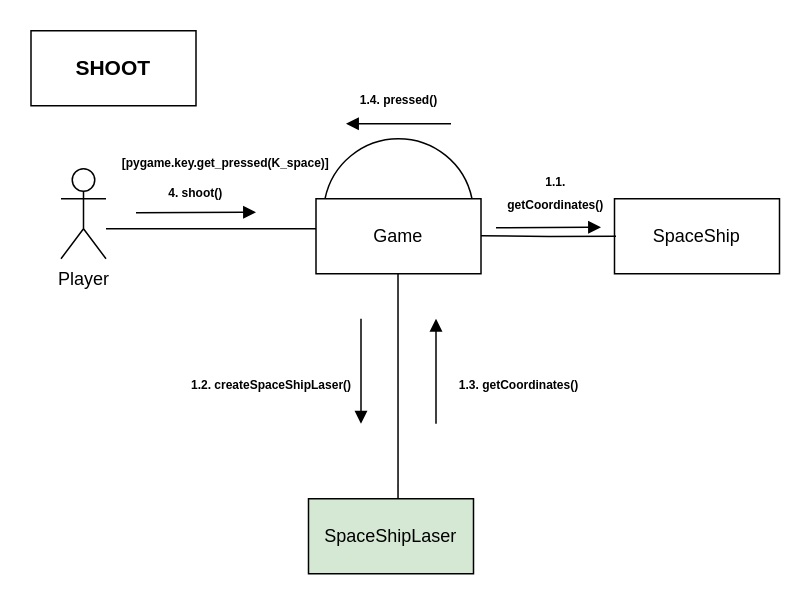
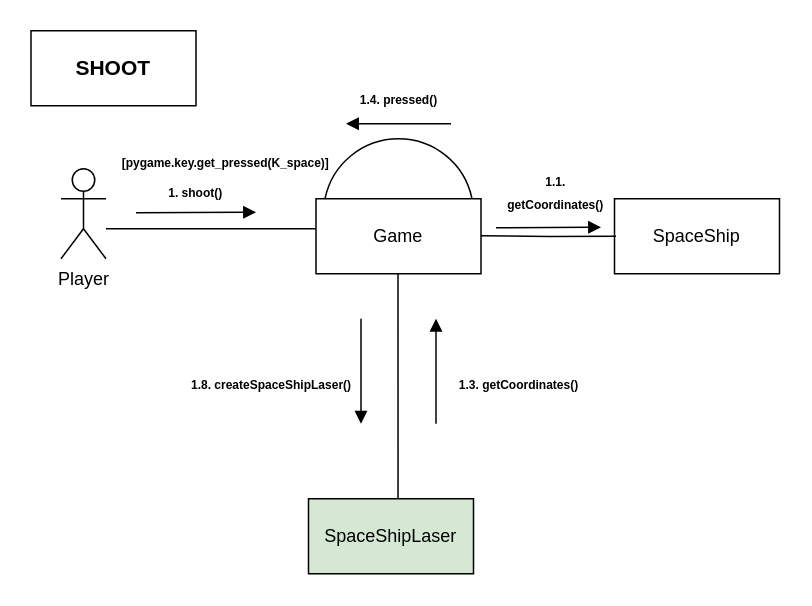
- <mxCell id="7" value="&lt;font style=&quot;font-size: 8px;&quot;&gt;&lt;b&gt;4. shoot()&lt;/b&gt;&lt;/font&gt;" style="text;html=1;strokeColor=none;fillColor=none;align=center;verticalAlign=middle;whiteSpace=wrap;rounded=0;" vertex="1" parent="1"><mxGeometry x="100" y="112" width="60" height="30" as="geometry" /></mxCell>
+ <mxCell id="7" value="&lt;font style=&quot;font-size: 8px;&quot;&gt;&lt;b&gt;1. shoot()&lt;/b&gt;&lt;/font&gt;" style="text;html=1;strokeColor=none;fillColor=none;align=center;verticalAlign=middle;whiteSpace=wrap;rounded=0;" vertex="1" parent="1"><mxGeometry x="100" y="112" width="60" height="30" as="geometry" /></mxCell>
- <mxCell id="19" value="&lt;font style=&quot;font-size: 8px;&quot;&gt;&lt;b&gt;1.2. createSpaceShipLaser()&lt;/b&gt;&lt;/font&gt;" style="text;html=1;align=center;verticalAlign=middle;resizable=0;points=[];autosize=1;strokeColor=none;fillColor=none;" vertex="1" parent="1"><mxGeometry x="115" y="240" width="130" height="30" as="geometry" /></mxCell>
+ <mxCell id="19" value="&lt;font style=&quot;font-size: 8px;&quot;&gt;&lt;b&gt;1.8. createSpaceShipLaser()&lt;/b&gt;&lt;/font&gt;" style="text;html=1;align=center;verticalAlign=middle;resizable=0;points=[];autosize=1;strokeColor=none;fillColor=none;" vertex="1" parent="1"><mxGeometry x="115" y="240" width="130" height="30" as="geometry" /></mxCell>
